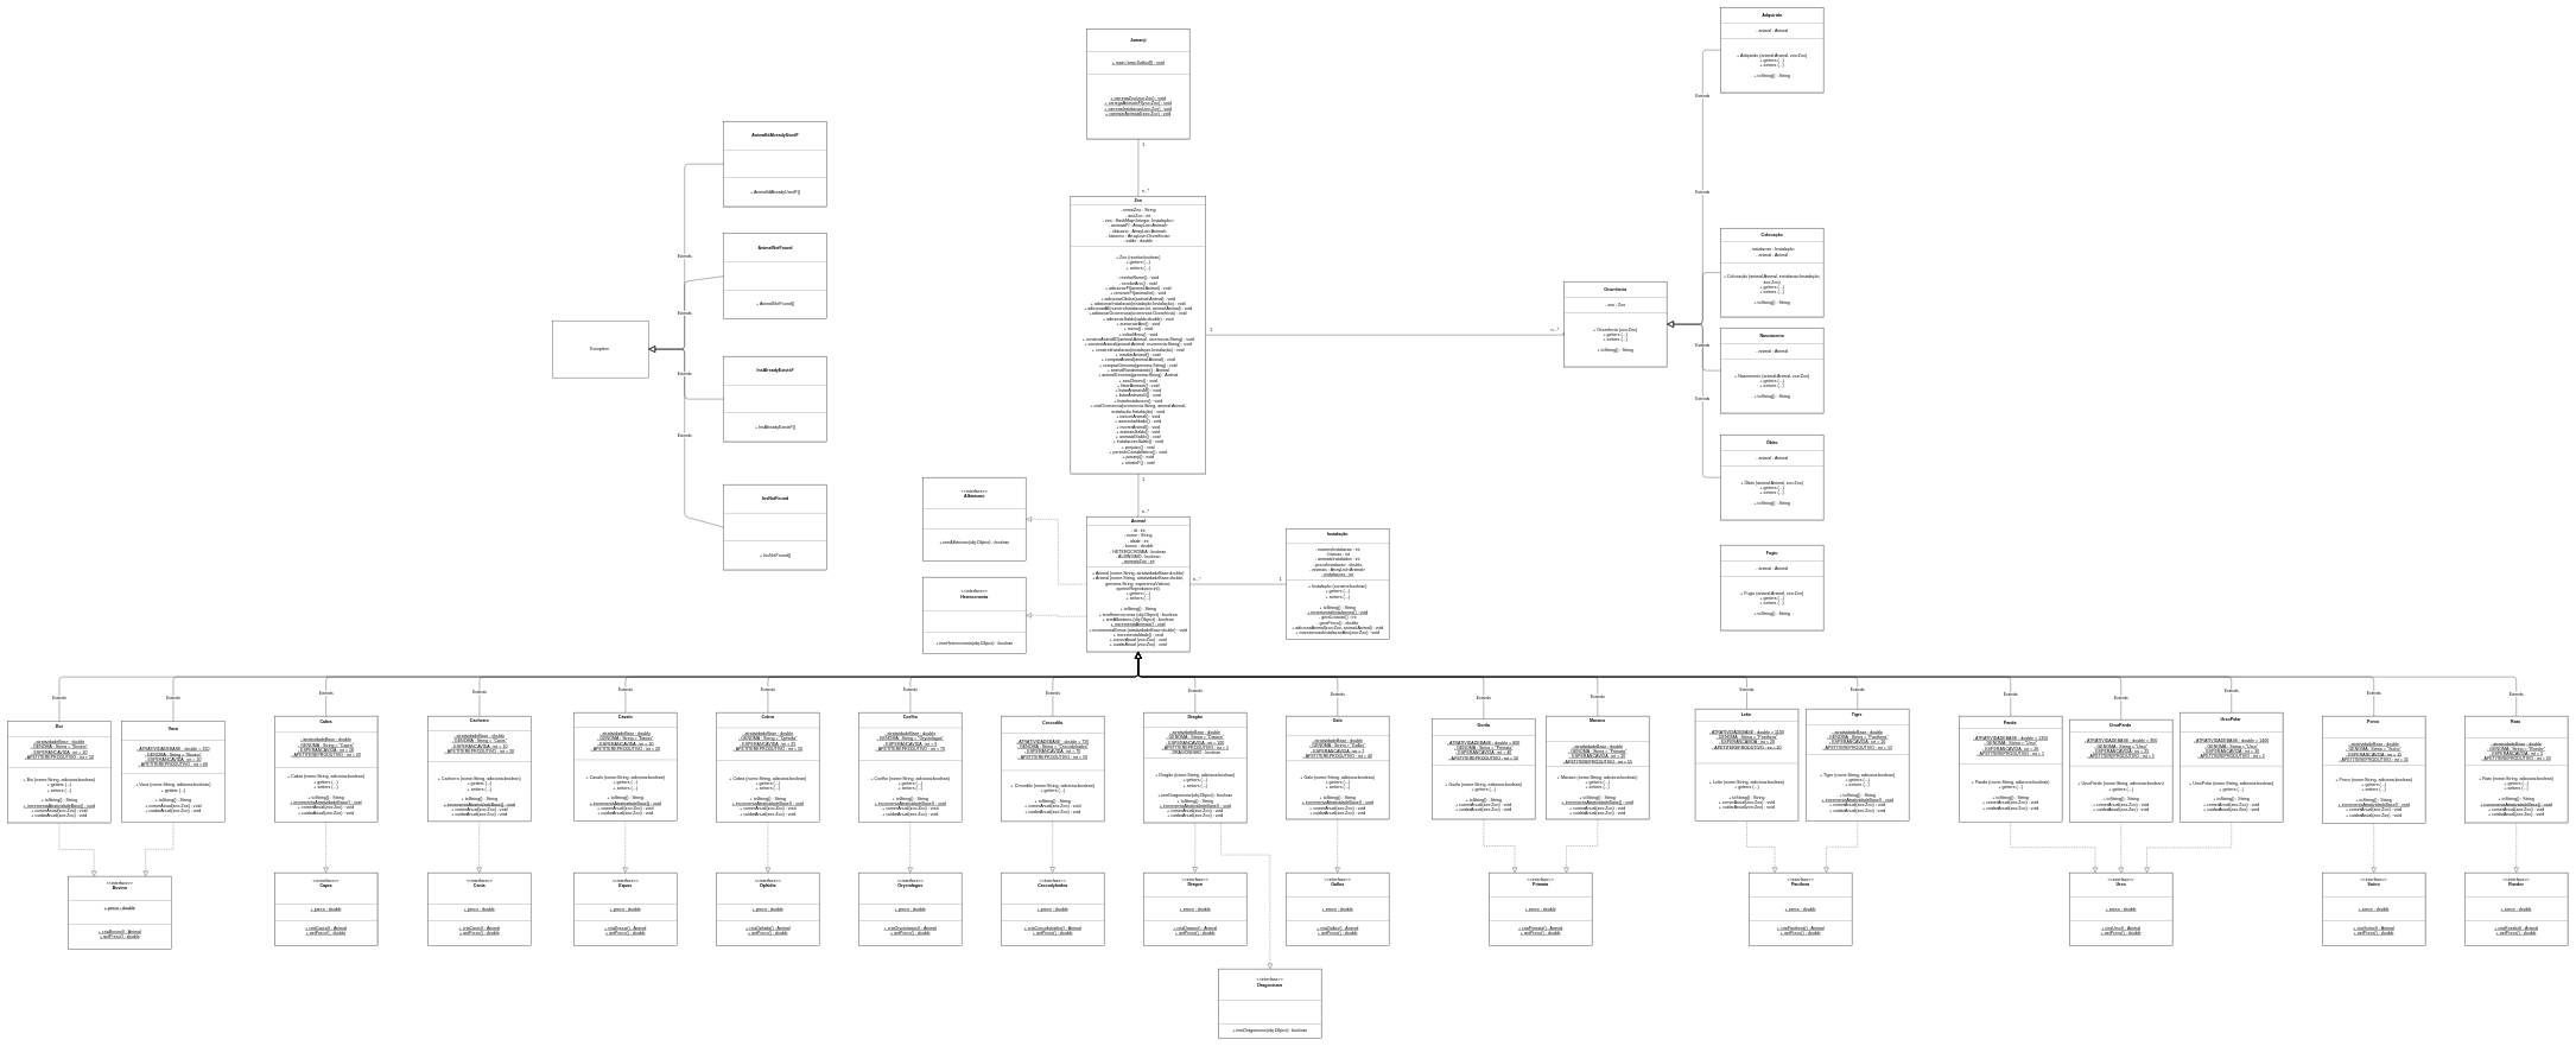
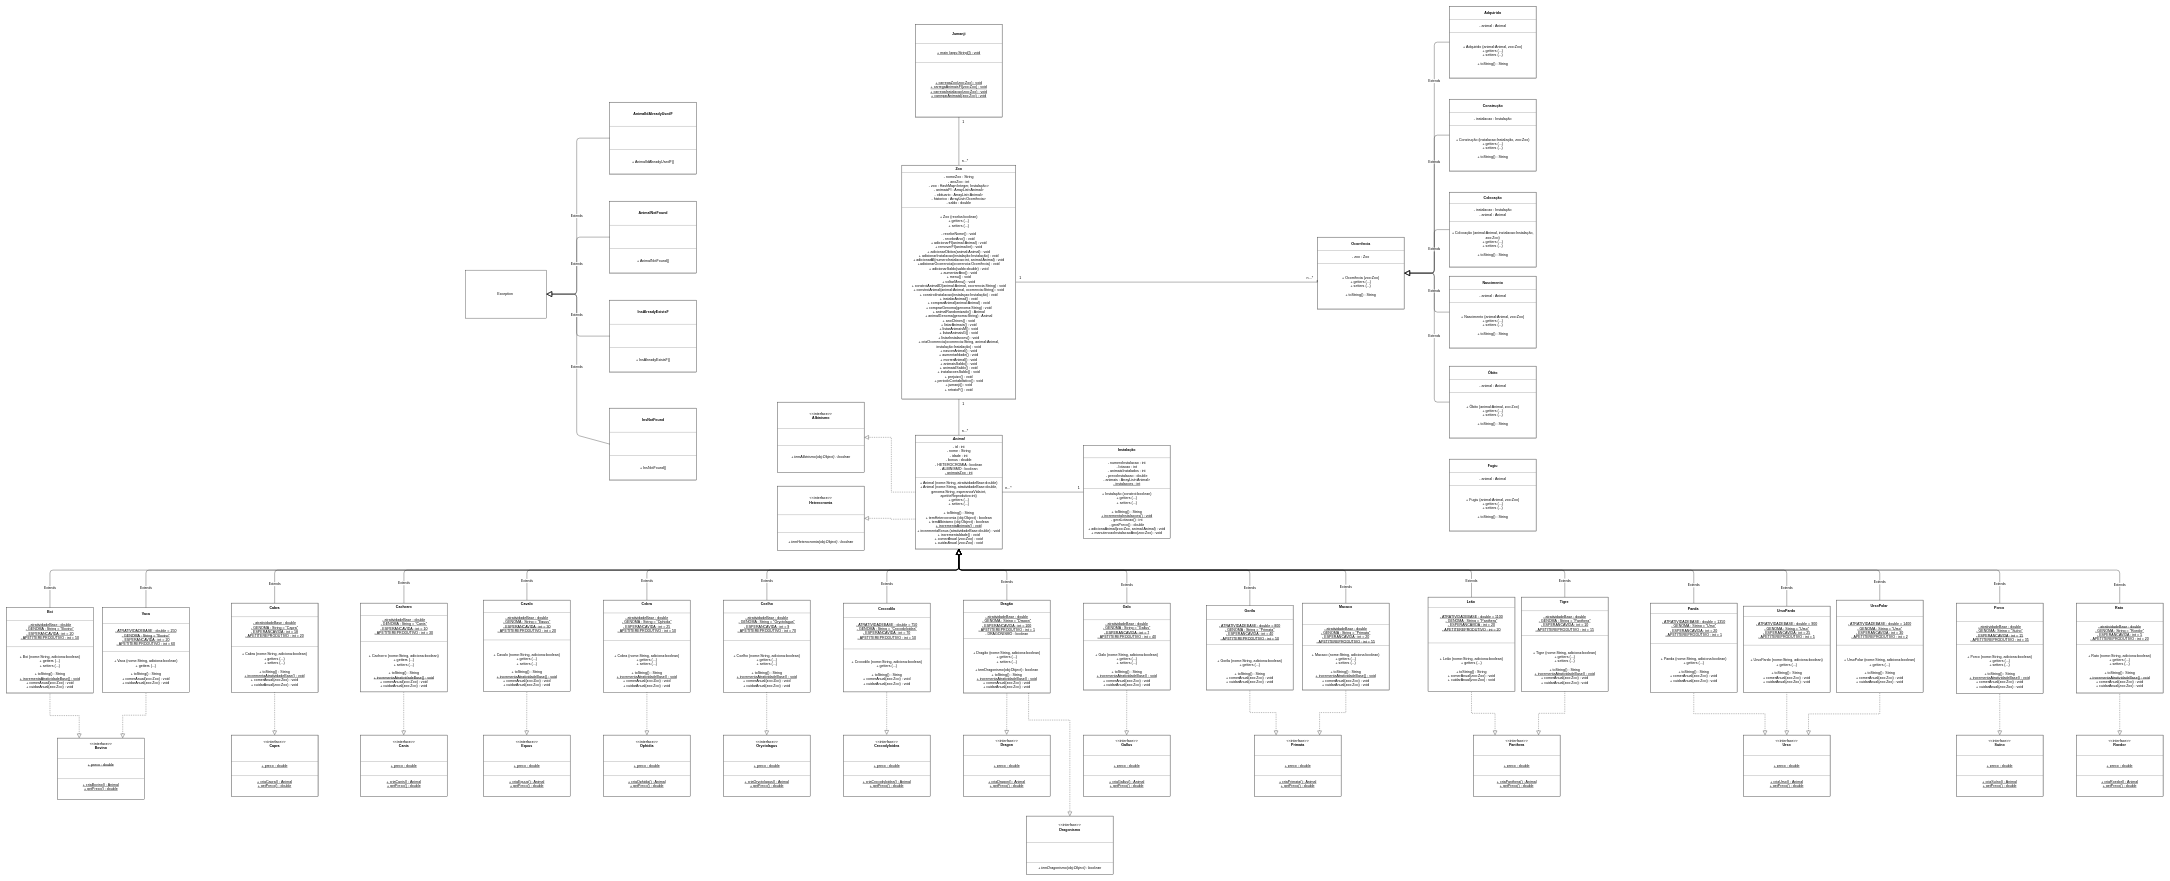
- <mxCell id="19" value="&lt;table border=&quot;1&quot; width=&quot;100%&quot; height=&quot;100%&quot; cellpadding=&quot;4&quot; style=&quot;width:100%;height:100%;border-collapse:collapse;&quot;&gt;&lt;tbody&gt;&lt;tr&gt;&lt;th align=&quot;center&quot;&gt;Jumanji&lt;br&gt;&lt;/th&gt;&lt;/tr&gt;&lt;tr&gt;&lt;td align=&quot;center&quot;&gt;&lt;u&gt;+ main (args:Gallus[]) : void&lt;/u&gt;&lt;/td&gt;&lt;/tr&gt;&lt;tr&gt;&lt;td align=&quot;center&quot;&gt;&lt;u style=&quot;border-color: var(--border-color);&quot;&gt;+ carregaZoo(zoo:Zoo) : void&lt;/u&gt;&lt;br style=&quot;border-color: var(--border-color);&quot;&gt;&lt;u style=&quot;border-color: var(--border-color);&quot;&gt;+ carregaAnimaisFI(zoo:Zoo) : void&lt;/u&gt;&lt;br style=&quot;border-color: var(--border-color);&quot;&gt;&lt;u style=&quot;border-color: var(--border-color);&quot;&gt;+ carregaInstalaçao(zoo:Zoo) : void&lt;br style=&quot;border-color: var(--border-color);&quot;&gt;+ carregarAnimaisI(zoo:Zoo) : void&lt;br style=&quot;border-color: var(--border-color);&quot;&gt;&lt;/u&gt;&lt;/td&gt;&lt;/tr&gt;&lt;/tbody&gt;&lt;/table&gt;" style="text;html=1;whiteSpace=wrap;strokeColor=#000000;fillColor=none;overflow=fill;" vertex="1" parent="1"><mxGeometry x="3050" y="80" width="290" height="310" as="geometry" /></mxCell>
+ <mxCell id="19" value="&lt;table border=&quot;1&quot; width=&quot;100%&quot; height=&quot;100%&quot; cellpadding=&quot;4&quot; style=&quot;width:100%;height:100%;border-collapse:collapse;&quot;&gt;&lt;tbody&gt;&lt;tr&gt;&lt;th align=&quot;center&quot;&gt;Jumanji&lt;br&gt;&lt;/th&gt;&lt;/tr&gt;&lt;tr&gt;&lt;td align=&quot;center&quot;&gt;&lt;u&gt;+ main (args:String[]) : void&lt;/u&gt;&lt;/td&gt;&lt;/tr&gt;&lt;tr&gt;&lt;td align=&quot;center&quot;&gt;&lt;u style=&quot;border-color: var(--border-color);&quot;&gt;+ carregaZoo(zoo:Zoo) : void&lt;/u&gt;&lt;br style=&quot;border-color: var(--border-color);&quot;&gt;&lt;u style=&quot;border-color: var(--border-color);&quot;&gt;+ carregaAnimaisFI(zoo:Zoo) : void&lt;/u&gt;&lt;br style=&quot;border-color: var(--border-color);&quot;&gt;&lt;u style=&quot;border-color: var(--border-color);&quot;&gt;+ carregaInstalaçao(zoo:Zoo) : void&lt;br style=&quot;border-color: var(--border-color);&quot;&gt;+ carregarAnimaisI(zoo:Zoo) : void&lt;br style=&quot;border-color: var(--border-color);&quot;&gt;&lt;/u&gt;&lt;/td&gt;&lt;/tr&gt;&lt;/tbody&gt;&lt;/table&gt;" style="text;html=1;whiteSpace=wrap;strokeColor=#000000;fillColor=none;overflow=fill;" vertex="1" parent="1"><mxGeometry x="3050" y="80" width="290" height="310" as="geometry" /></mxCell>
+ <mxCell id="100" value="Extends" style="endArrow=block;endSize=16;endFill=0;html=1;entryX=1;entryY=0.5;entryDx=0;entryDy=0;exitX=0;exitY=0.5;exitDx=0;exitDy=0;" edge="1" parent="1" source="53" target="50"><mxGeometry x="0.412" width="160" relative="1" as="geometry"><mxPoint x="4700" y="310" as="sourcePoint" /><mxPoint x="4296" y="567.143" as="targetPoint" /><mxPoint as="offset" /><Array as="points"><mxPoint x="4780" y="450" /><mxPoint x="4780" y="910" /></Array></mxGeometry></mxCell>
+ <mxCell id="53" value="&lt;table border=&quot;1&quot; width=&quot;100%&quot; height=&quot;100%&quot; cellpadding=&quot;4&quot; style=&quot;width:100%;height:100%;border-collapse:collapse;&quot;&gt;&lt;tbody&gt;&lt;tr&gt;&lt;th align=&quot;center&quot;&gt;Construção&lt;/th&gt;&lt;/tr&gt;&lt;tr&gt;&lt;td align=&quot;center&quot;&gt;- instalacao : Instalação&lt;br&gt;&lt;/td&gt;&lt;/tr&gt;&lt;tr&gt;&lt;td align=&quot;center&quot;&gt;+ Construção (instalacao:Instalação, zoo:Zoo)&lt;br&gt;+ getters (...)&lt;br&gt;+ setters (...)&lt;br&gt;&lt;br&gt;+ toString() : String&lt;/td&gt;&lt;/tr&gt;&lt;/tbody&gt;&lt;/table&gt;" style="text;html=1;whiteSpace=wrap;strokeColor=#000000;fillColor=none;overflow=fill;" vertex="1" parent="1"><mxGeometry x="4830" y="330" width="290" height="240" as="geometry" /></mxCell>
- <mxCell id="58" value="&lt;table border=&quot;1&quot; width=&quot;100%&quot; height=&quot;100%&quot; cellpadding=&quot;4&quot; style=&quot;width:100%;height:100%;border-collapse:collapse;&quot;&gt;&lt;tbody&gt;&lt;tr&gt;&lt;th align=&quot;center&quot;&gt;AnimalNotFound&lt;/th&gt;&lt;/tr&gt;&lt;tr&gt;&lt;td align=&quot;center&quot;&gt;&lt;br&gt;&lt;/td&gt;&lt;/tr&gt;&lt;tr&gt;&lt;td align=&quot;center&quot;&gt;+ AnimalNotFound()&lt;/td&gt;&lt;/tr&gt;&lt;/tbody&gt;&lt;/table&gt;" style="text;html=1;whiteSpace=wrap;strokeColor=#000000;fillColor=none;overflow=fill;" vertex="1" parent="1"><mxGeometry x="2031" y="655" width="290" height="240" as="geometry" /></mxCell>
+ <mxCell id="58" value="&lt;table border=&quot;1&quot; width=&quot;100%&quot; height=&quot;100%&quot; cellpadding=&quot;4&quot; style=&quot;width:100%;height:100%;border-collapse:collapse;&quot;&gt;&lt;tbody&gt;&lt;tr&gt;&lt;th align=&quot;center&quot;&gt;AnimalNotFound&lt;/th&gt;&lt;/tr&gt;&lt;tr&gt;&lt;td align=&quot;center&quot;&gt;&lt;br&gt;&lt;/td&gt;&lt;/tr&gt;&lt;tr&gt;&lt;td align=&quot;center&quot;&gt;+ AnimalNotFound()&lt;/td&gt;&lt;/tr&gt;&lt;/tbody&gt;&lt;/table&gt;" style="text;html=1;whiteSpace=wrap;strokeColor=#000000;fillColor=none;overflow=fill;" vertex="1" parent="1"><mxGeometry x="2031" y="670" width="290" height="240" as="geometry" /></mxCell>
